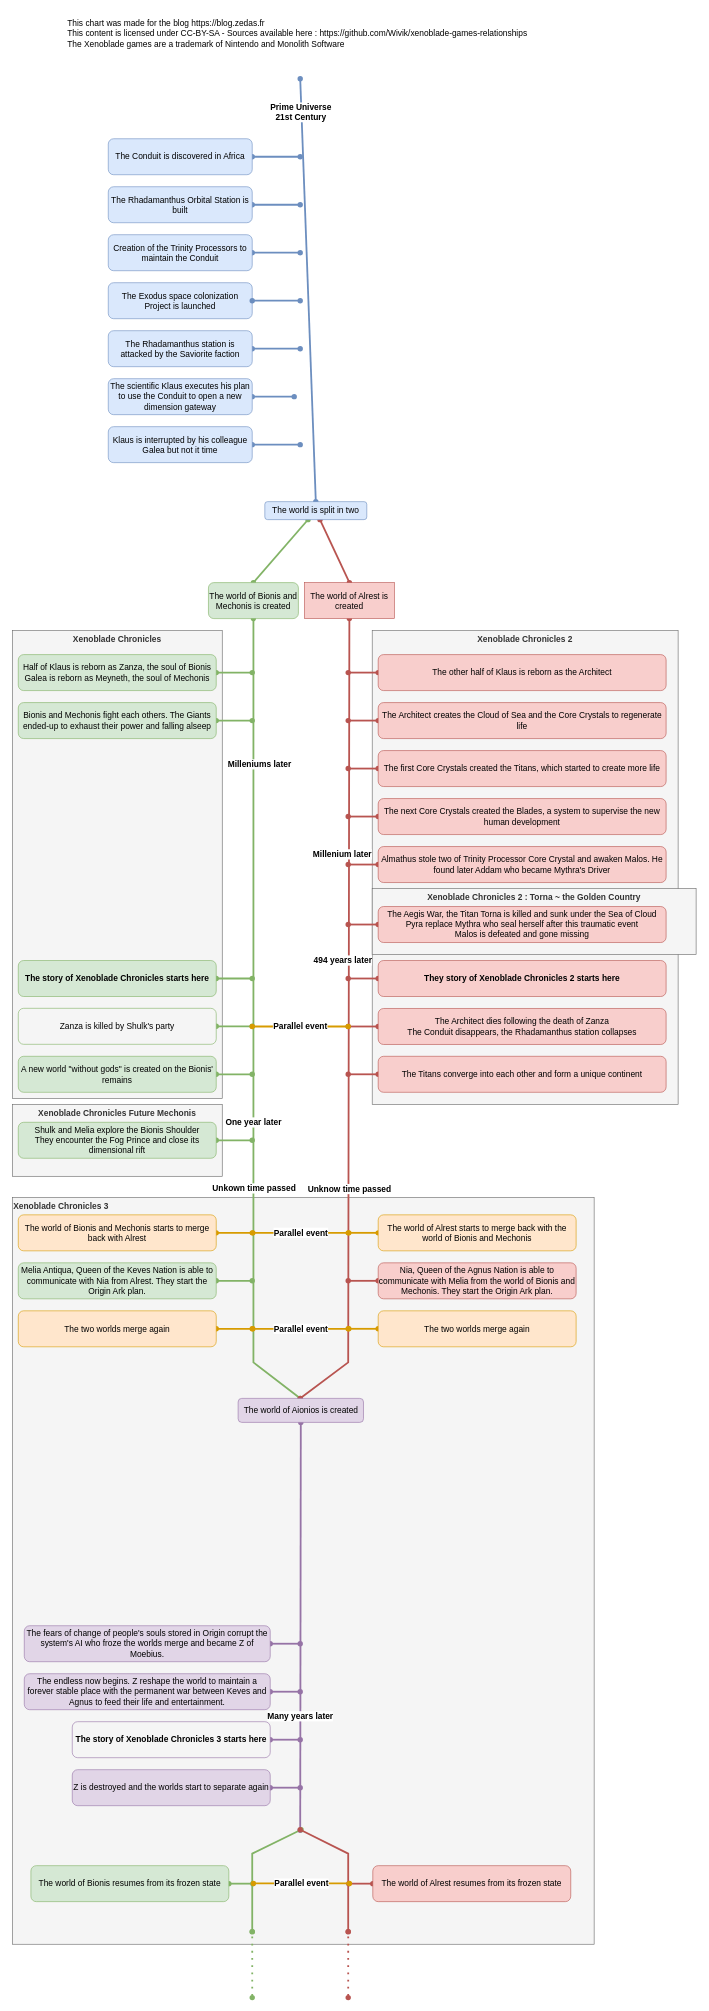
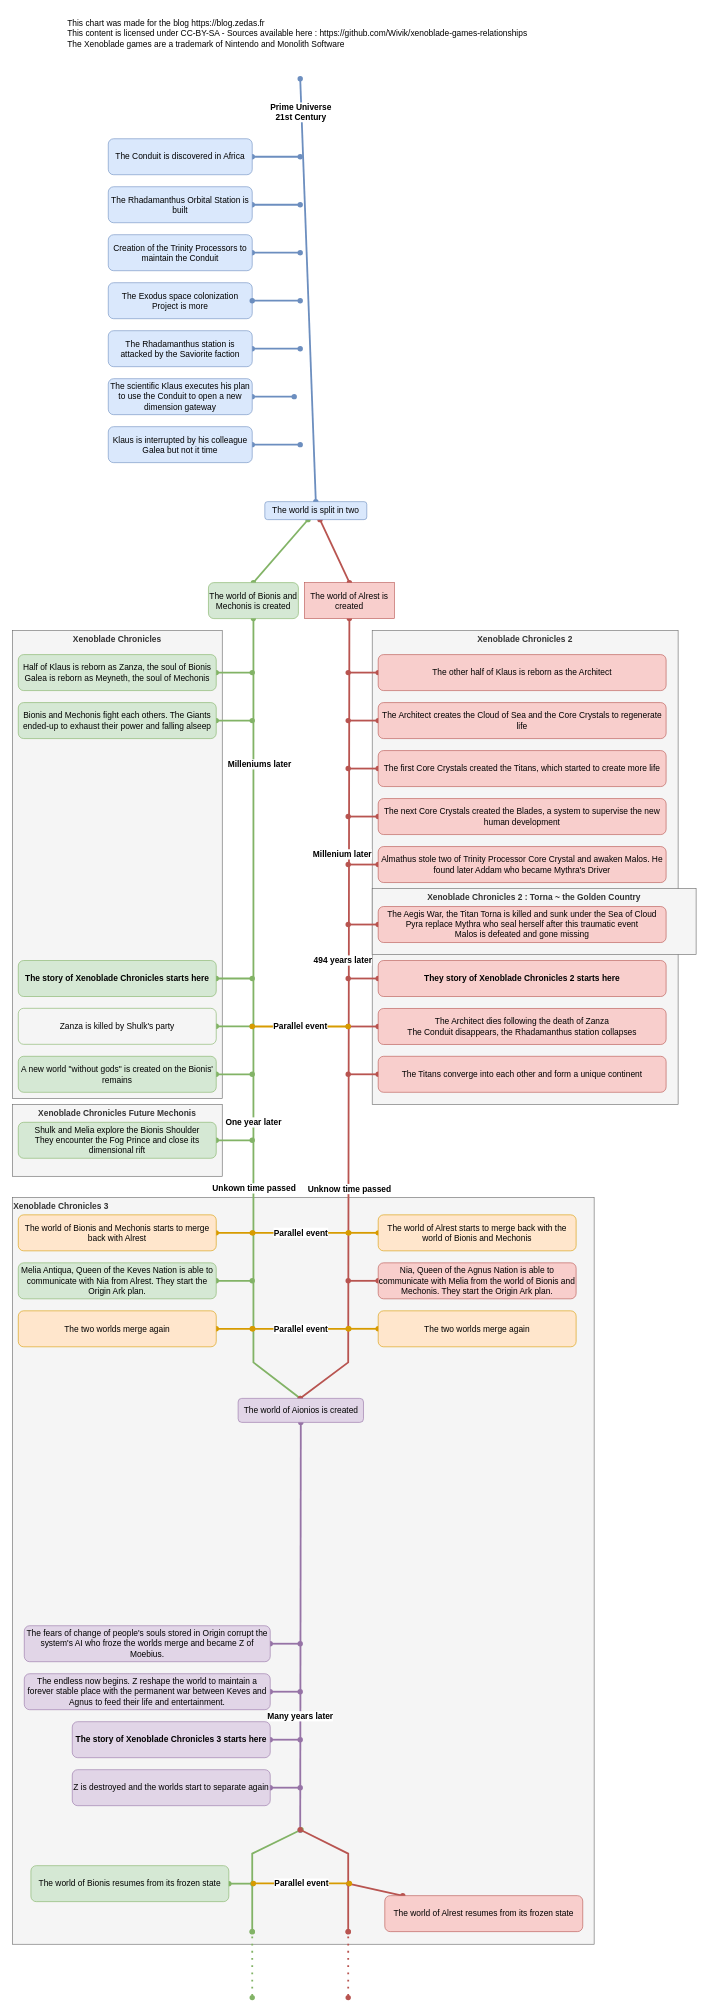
- <mxCell id="99" value="The Exodus space colonization Project is launched" style="rounded=1;whiteSpace=wrap;html=1;fontFamily=Helvetica;fontSize=14;fillColor=#dae8fc;strokeColor=#6c8ebf;" vertex="1" parent="1"><mxGeometry y="470" width="240" height="60" as="geometry" x="180" /></mxCell>
+ <mxCell id="99" value="The Exodus space colonization Project is more" style="rounded=1;whiteSpace=wrap;html=1;fontFamily=Helvetica;fontSize=14;fillColor=#dae8fc;strokeColor=#6c8ebf;" vertex="1" parent="1"><mxGeometry y="470" width="240" height="60" as="geometry" x="180" /></mxCell>
- <mxCell id="86" value="The story of Xenoblade Chronicles 3 starts here" style="rounded=1;whiteSpace=wrap;html=1;fontFamily=Helvetica;fontSize=14;fillColor=#f5f5f5;strokeColor=#9673a6;fontStyle=1;" parent="1" vertex="1"><mxGeometry x="120" y="2869" width="330" height="60" as="geometry" /></mxCell>
+ <mxCell id="86" value="The story of Xenoblade Chronicles 3 starts here" style="rounded=1;whiteSpace=wrap;html=1;fontFamily=Helvetica;fontSize=14;fillColor=#e1d5e7;strokeColor=#9673a6;fontStyle=1" parent="1" vertex="1"><mxGeometry x="120" y="2869" width="330" height="60" as="geometry" /></mxCell>
- <mxCell id="94" value="The world of Alrest resumes from its frozen state" style="rounded=1;whiteSpace=wrap;html=1;fontFamily=Helvetica;fontSize=14;fillColor=#f8cecc;strokeColor=#b85450;" parent="1" vertex="1"><mxGeometry x="621" y="3109" width="330" height="60" as="geometry" /></mxCell>
+ <mxCell id="94" value="The world of Alrest resumes from its frozen state" style="rounded=1;whiteSpace=wrap;html=1;fontFamily=Helvetica;fontSize=14;fillColor=#f8cecc;strokeColor=#b85450;" parent="1" vertex="1"><mxGeometry x="641" y="3159" width="330" height="60" as="geometry" /></mxCell>
